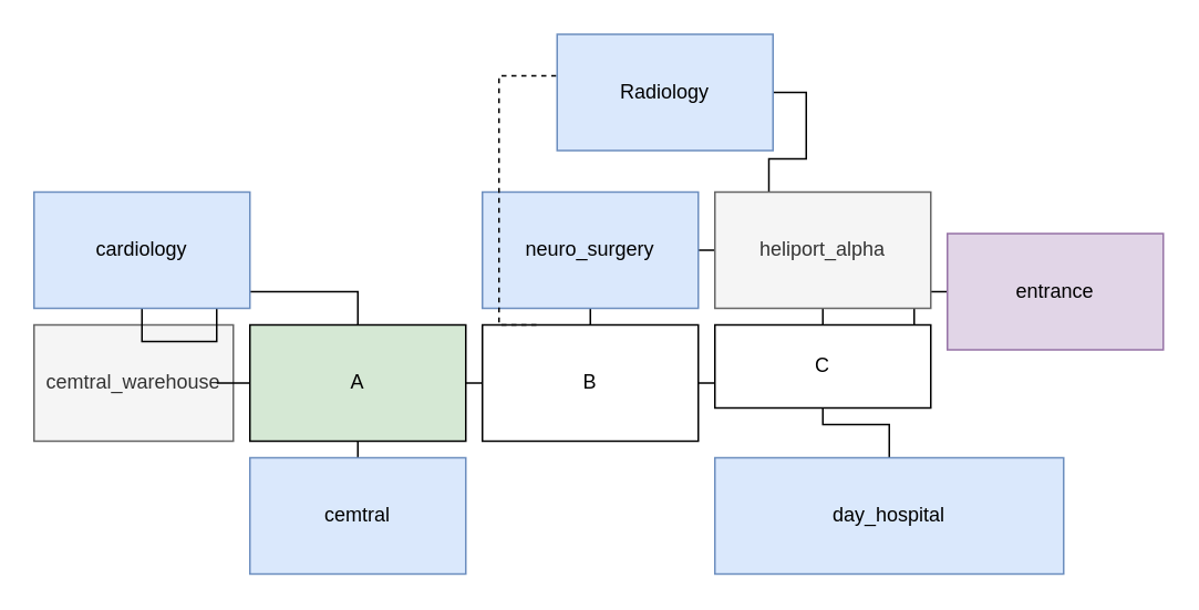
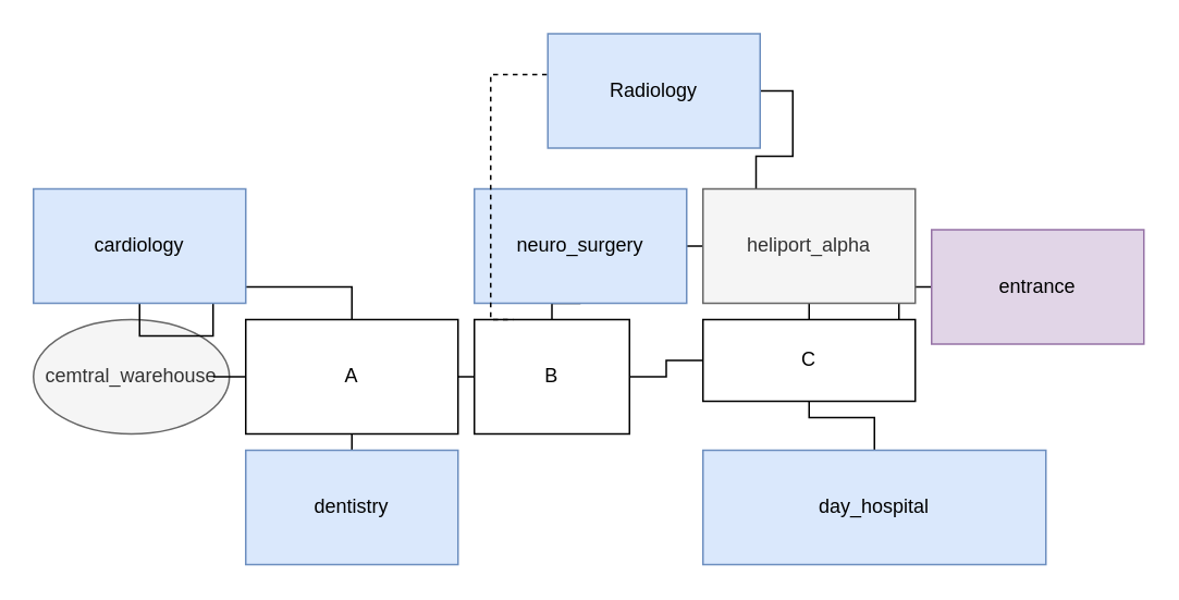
- <mxCell id="2" value="cemtral_warehouse" style="rounded=0;whiteSpace=wrap;html=1;fillColor=#f5f5f5;fontColor=#333333;strokeColor=#666666;" vertex="1" parent="1"><mxGeometry x="20" y="195" width="120" height="70" as="geometry" /></mxCell>
+ <mxCell id="2" value="cemtral_warehouse" style="ellipse;whiteSpace=wrap;html=1;fillColor=#f5f5f5;fontColor=#333333;strokeColor=#666666;" vertex="1" parent="1"><mxGeometry x="20" y="195" width="120" height="70" as="geometry" /></mxCell>
- <mxCell id="7" value="A" style="rounded=0;whiteSpace=wrap;html=1;fillColor=#d5e8d4;" vertex="1" parent="1"><mxGeometry x="150" y="195" width="130" height="70" as="geometry" /></mxCell>
+ <mxCell id="7" value="A" style="rounded=0;whiteSpace=wrap;html=1;" vertex="1" parent="1"><mxGeometry x="150" y="195" width="130" height="70" as="geometry" /></mxCell>
- <mxCell id="11" value="B" style="rounded=0;whiteSpace=wrap;html=1;" vertex="1" parent="1"><mxGeometry x="290" y="195" width="130" height="70" as="geometry" /></mxCell>
+ <mxCell id="11" value="B" style="rounded=0;whiteSpace=wrap;html=1;" vertex="1" parent="1"><mxGeometry x="290" y="195" width="95" height="70" as="geometry" /></mxCell>
- <mxCell id="24" value="cemtral" style="rounded=0;whiteSpace=wrap;html=1;fillColor=#dae8fc;strokeColor=#6c8ebf;" vertex="1" parent="1"><mxGeometry x="150" y="275" width="130" height="70" as="geometry" /></mxCell>
+ <mxCell id="24" value="dentistry" style="rounded=0;whiteSpace=wrap;html=1;fillColor=#dae8fc;strokeColor=#6c8ebf;" vertex="1" parent="1"><mxGeometry x="150" y="275" width="130" height="70" as="geometry" /></mxCell>
